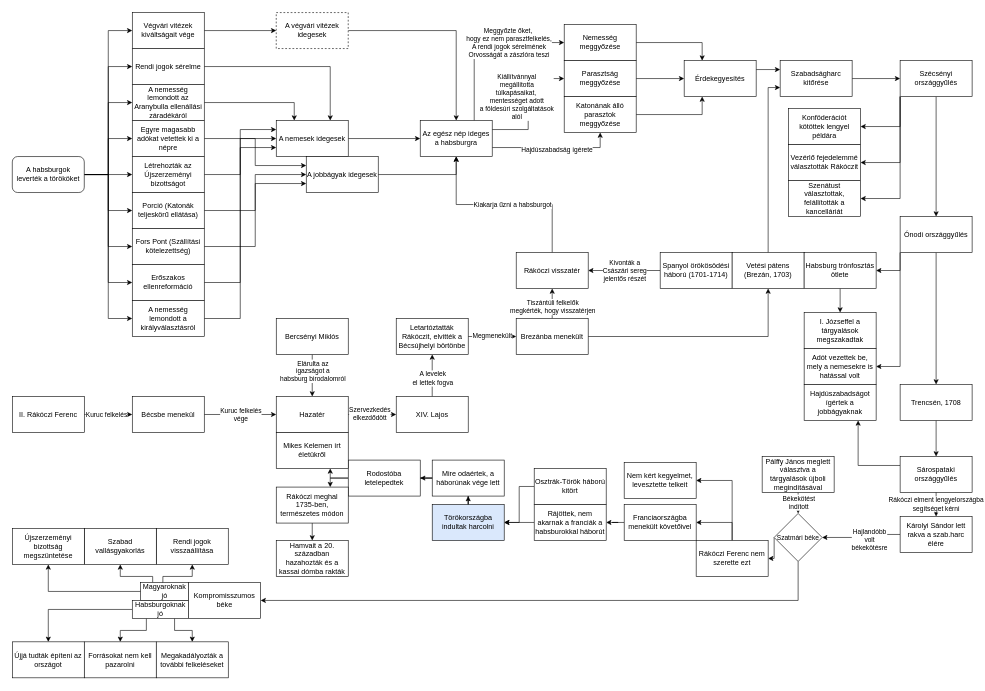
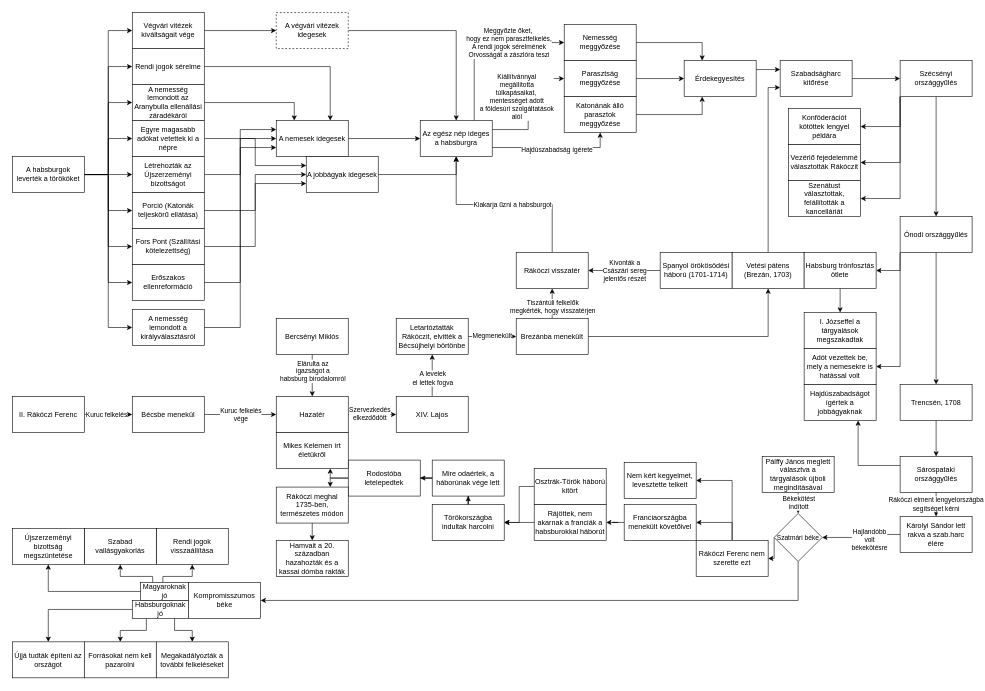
- <mxCell id="11" value="A habsburgok leverték a törököket" style="whiteSpace=wrap;html=1;rounded=1;" parent="1" vertex="1"><mxGeometry y="260" width="120" height="60" as="geometry" x="20" /></mxCell>
+ <mxCell id="11" value="A habsburgok leverték a törököket" style="rounded=0;whiteSpace=wrap;html=1;" parent="1" vertex="1"><mxGeometry y="260" width="120" height="60" as="geometry" x="20" /></mxCell>
- <mxCell id="23" value="A nemesség lemondott a királyválasztásról" style="rounded=0;whiteSpace=wrap;html=1;" parent="1" vertex="1"><mxGeometry x="220" y="500" width="120" height="60" as="geometry" /></mxCell>
+ <mxCell id="23" value="A nemesség lemondott a királyválasztásról" style="rounded=0;whiteSpace=wrap;html=1;" parent="1" vertex="1"><mxGeometry x="220" y="515" width="120" height="60" as="geometry" /></mxCell>
- <mxCell id="141" value="Törökországba indultak harcolni" style="rounded=0;whiteSpace=wrap;html=1;fillColor=#dae8fc;" parent="1" vertex="1"><mxGeometry x="720" y="840" width="120" height="60" as="geometry" /></mxCell>
+ <mxCell id="141" value="Törökországba indultak harcolni" style="rounded=0;whiteSpace=wrap;html=1;" parent="1" vertex="1"><mxGeometry x="720" y="840" width="120" height="60" as="geometry" /></mxCell>
